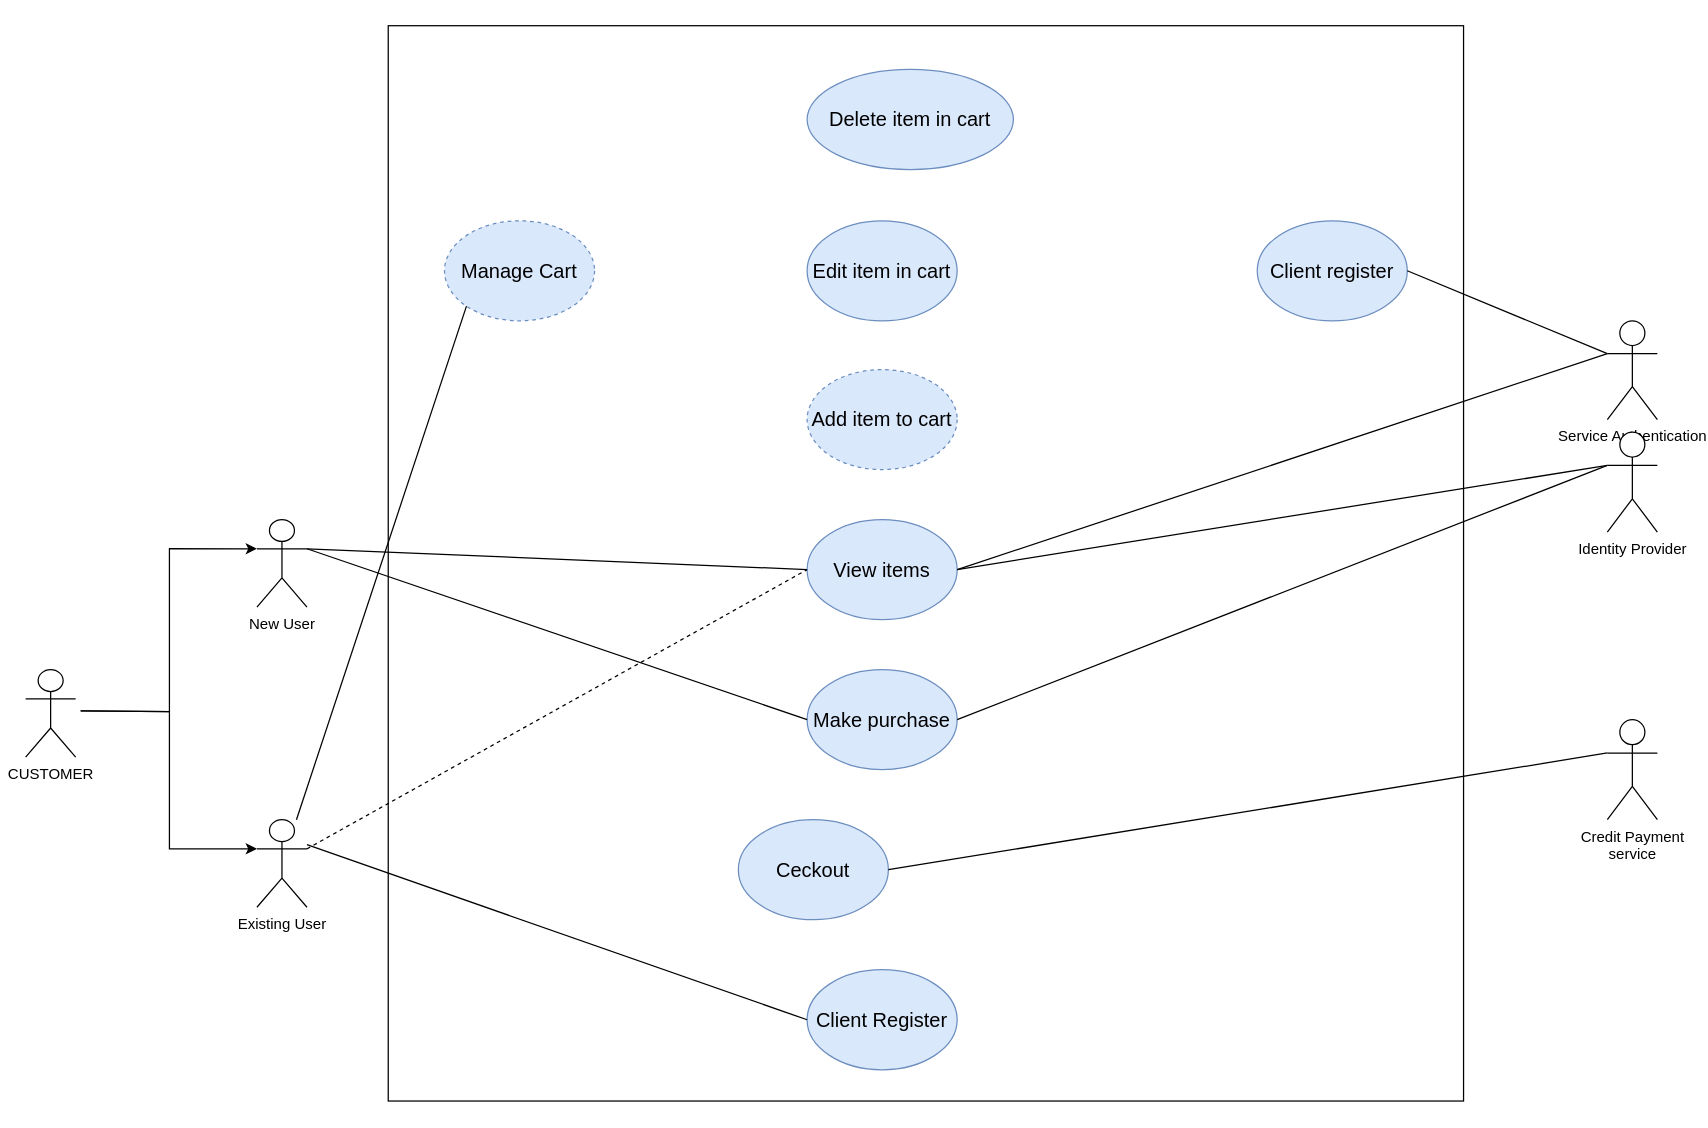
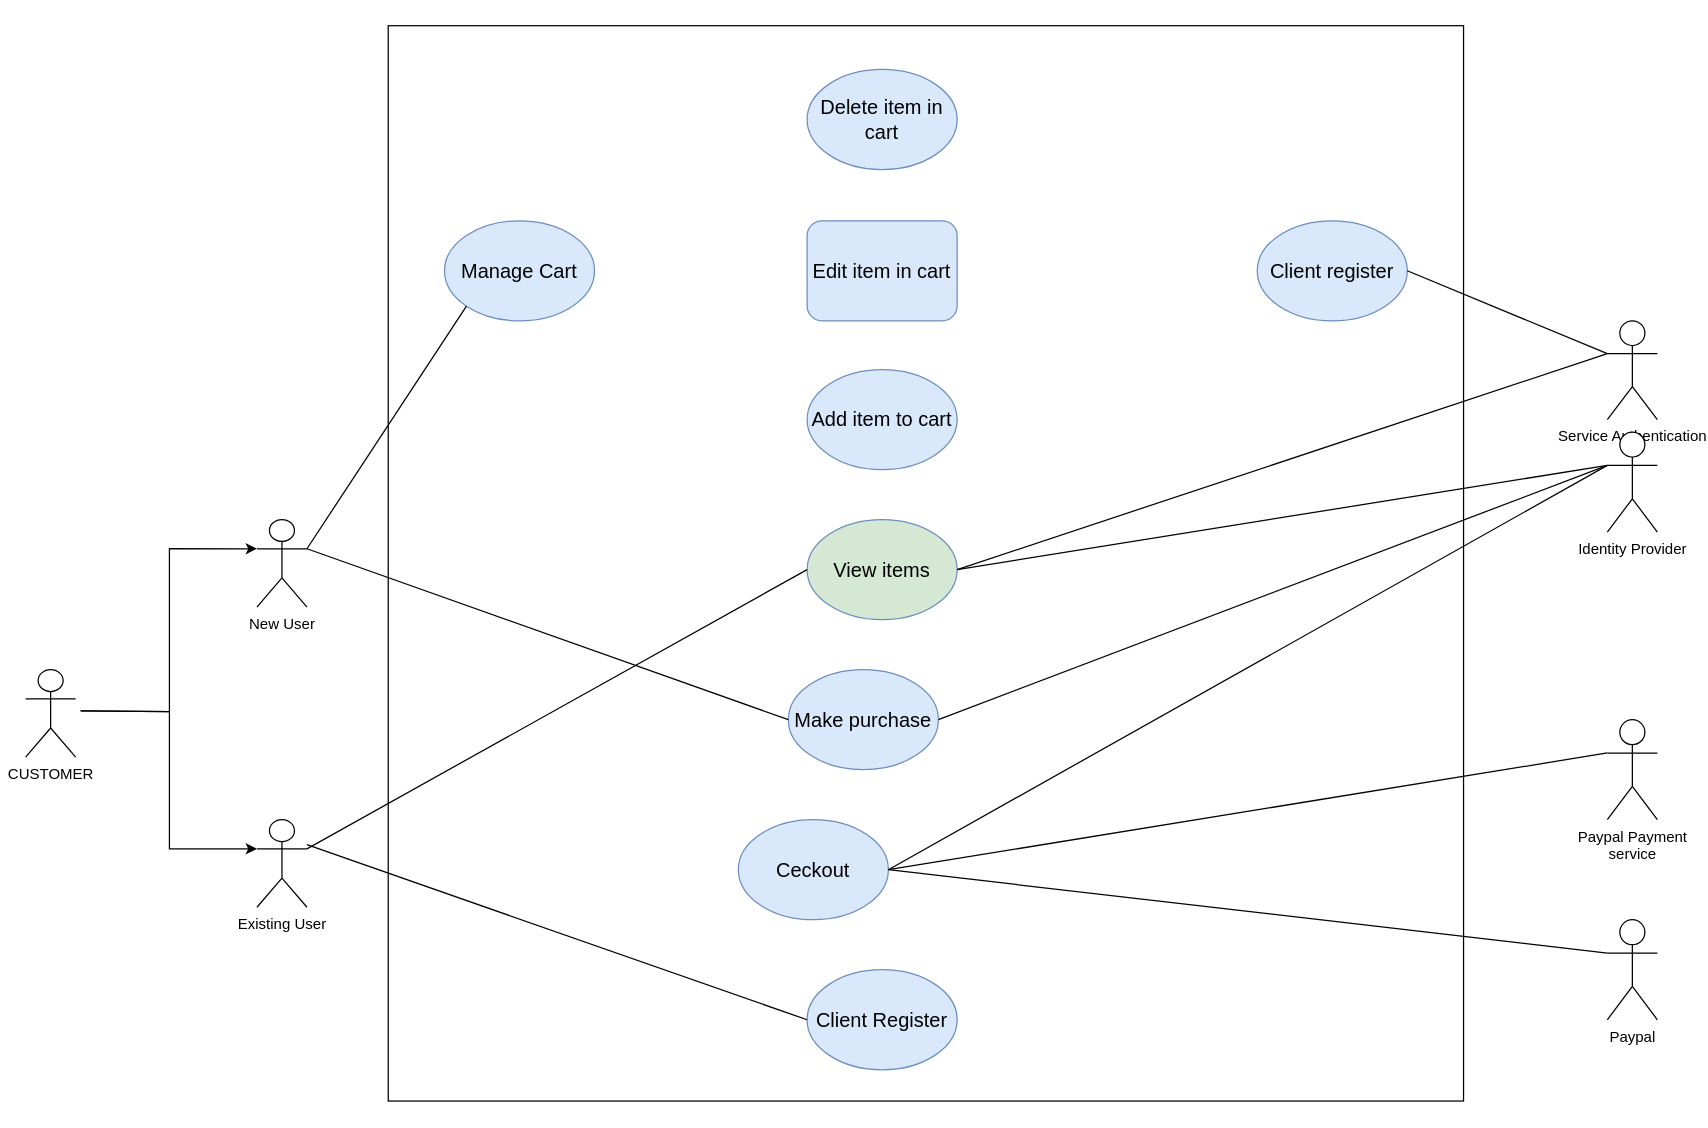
- <mxCell id="16" value="&lt;font style=&quot;font-size: 16px;&quot;&gt;Delete item in cart&lt;/font&gt;" style="ellipse;whiteSpace=wrap;html=1;fillColor=#dae8fc;strokeColor=#6c8ebf;" vertex="1" parent="1"><mxGeometry x="645" y="55" width="165" height="80" as="geometry" /></mxCell>
+ <mxCell id="16" value="&lt;font style=&quot;font-size: 16px;&quot;&gt;Delete item in cart&lt;/font&gt;" style="ellipse;whiteSpace=wrap;html=1;fillColor=#dae8fc;strokeColor=#6c8ebf;" vertex="1" parent="1"><mxGeometry x="645" y="55" width="120" height="80" as="geometry" /></mxCell>
- <mxCell id="17" value="&lt;font style=&quot;font-size: 16px;&quot;&gt;Manage Cart&lt;/font&gt;" style="ellipse;whiteSpace=wrap;html=1;fillColor=#dae8fc;strokeColor=#6c8ebf;dashed=1;" vertex="1" parent="1"><mxGeometry x="355" y="176" width="120" height="80" as="geometry" /></mxCell>
+ <mxCell id="17" value="&lt;font style=&quot;font-size: 16px;&quot;&gt;Manage Cart&lt;/font&gt;" style="ellipse;whiteSpace=wrap;html=1;fillColor=#dae8fc;strokeColor=#6c8ebf;" vertex="1" parent="1"><mxGeometry x="355" y="176" width="120" height="80" as="geometry" /></mxCell>
- <mxCell id="15" value="&lt;font style=&quot;font-size: 16px;&quot;&gt;Edit item in cart&lt;/font&gt;" style="ellipse;whiteSpace=wrap;html=1;fillColor=#dae8fc;strokeColor=#6c8ebf;" vertex="1" parent="1"><mxGeometry x="645" y="176" width="120" height="80" as="geometry" /></mxCell>
+ <mxCell id="15" value="&lt;font style=&quot;font-size: 16px;&quot;&gt;Edit item in cart&lt;/font&gt;" style="whiteSpace=wrap;html=1;fillColor=#dae8fc;strokeColor=#6c8ebf;rounded=1;" vertex="1" parent="1"><mxGeometry x="645" y="176" width="120" height="80" as="geometry" /></mxCell>
- <mxCell id="14" value="&lt;font style=&quot;font-size: 16px;&quot;&gt;Add item to cart&lt;/font&gt;" style="ellipse;whiteSpace=wrap;html=1;fillColor=#dae8fc;strokeColor=#6c8ebf;dashed=1;" vertex="1" parent="1"><mxGeometry x="645" y="295" width="120" height="80" as="geometry" /></mxCell>
+ <mxCell id="14" value="&lt;font style=&quot;font-size: 16px;&quot;&gt;Add item to cart&lt;/font&gt;" style="ellipse;whiteSpace=wrap;html=1;fillColor=#dae8fc;strokeColor=#6c8ebf;" vertex="1" parent="1"><mxGeometry x="645" y="295" width="120" height="80" as="geometry" /></mxCell>
- <mxCell id="22" value="" style="endArrow=none;html=1;rounded=0;exitX=1;exitY=0.333;exitDx=0;exitDy=0;exitPerimeter=0;entryX=0;entryY=0.5;entryDx=0;entryDy=0;" edge="1" parent="1" source="4" target="13"><mxGeometry width="50" height="50" relative="1" as="geometry"><mxPoint x="725" y="575" as="sourcePoint" /><mxPoint x="775" y="525" as="targetPoint" /></mxGeometry></mxCell>
- <mxCell id="21" value="" style="endArrow=none;html=1;rounded=0;exitX=0;exitY=1;exitDx=0;exitDy=0;" edge="1" parent="1" source="17" target="5"><mxGeometry width="50" height="50" relative="1" as="geometry"><mxPoint x="725" y="575" as="sourcePoint" /><mxPoint x="745" y="515" as="targetPoint" /></mxGeometry></mxCell>
+ <mxCell id="21" value="" style="endArrow=none;html=1;rounded=0;entryX=1;entryY=0.333;entryDx=0;entryDy=0;entryPerimeter=0;exitX=0;exitY=1;exitDx=0;exitDy=0;" edge="1" parent="1" source="17" target="4"><mxGeometry width="50" height="50" relative="1" as="geometry"><mxPoint x="725" y="575" as="sourcePoint" /><mxPoint x="745" y="515" as="targetPoint" /></mxGeometry></mxCell>
- <mxCell id="13" value="&lt;font style=&quot;font-size: 16px;&quot;&gt;View items&lt;/font&gt;" style="ellipse;whiteSpace=wrap;html=1;fillColor=#dae8fc;strokeColor=#6c8ebf;" vertex="1" parent="1"><mxGeometry x="645" y="415" width="120" height="80" as="geometry" /></mxCell>
+ <mxCell id="13" value="&lt;font style=&quot;font-size: 16px;&quot;&gt;View items&lt;/font&gt;" style="ellipse;whiteSpace=wrap;html=1;fillColor=#d5e8d4;strokeColor=#6c8ebf;" vertex="1" parent="1"><mxGeometry x="645" y="415" width="120" height="80" as="geometry" /></mxCell>
+ <mxCell id="30" value="" style="endArrow=none;html=1;rounded=0;exitX=1;exitY=0.5;exitDx=0;exitDy=0;entryX=0;entryY=0.333;entryDx=0;entryDy=0;entryPerimeter=0;" edge="1" parent="1" source="11" target="7"><mxGeometry width="50" height="50" relative="1" as="geometry"><mxPoint x="795" y="615" as="sourcePoint" /><mxPoint x="1275" y="565" as="targetPoint" /></mxGeometry></mxCell>
- <mxCell id="24" value="" style="endArrow=none;html=1;rounded=0;exitX=1;exitY=0.333;exitDx=0;exitDy=0;exitPerimeter=0;entryX=0;entryY=0.5;entryDx=0;entryDy=0;dashed=1;" edge="1" parent="1" source="5" target="13"><mxGeometry width="50" height="50" relative="1" as="geometry"><mxPoint x="265" y="458" as="sourcePoint" /><mxPoint x="655" y="585" as="targetPoint" /></mxGeometry></mxCell>
+ <mxCell id="24" value="" style="endArrow=none;html=1;rounded=0;exitX=1;exitY=0.333;exitDx=0;exitDy=0;exitPerimeter=0;entryX=0;entryY=0.5;entryDx=0;entryDy=0;" edge="1" parent="1" source="5" target="13"><mxGeometry width="50" height="50" relative="1" as="geometry"><mxPoint x="265" y="458" as="sourcePoint" /><mxPoint x="655" y="585" as="targetPoint" /></mxGeometry></mxCell>
- <mxCell id="9" value="&lt;font style=&quot;font-size: 16px;&quot;&gt;Make purchase&lt;/font&gt;" style="ellipse;whiteSpace=wrap;html=1;fillColor=#dae8fc;strokeColor=#6c8ebf;" vertex="1" parent="1"><mxGeometry x="645" y="535" width="120" height="80" as="geometry" /></mxCell>
+ <mxCell id="9" value="&lt;font style=&quot;font-size: 16px;&quot;&gt;Make purchase&lt;/font&gt;" style="ellipse;whiteSpace=wrap;html=1;fillColor=#dae8fc;strokeColor=#6c8ebf;" vertex="1" parent="1"><mxGeometry x="630" y="535" width="120" height="80" as="geometry" /></mxCell>
- <mxCell id="8" value="Credit Payment&lt;div&gt;service&lt;/div&gt;" style="shape=umlActor;verticalLabelPosition=bottom;verticalAlign=top;html=1;outlineConnect=0;" vertex="1" parent="1"><mxGeometry x="1285" y="575" width="40" height="80" as="geometry" /></mxCell>
+ <mxCell id="8" value="Paypal Payment&lt;div&gt;service&lt;/div&gt;" style="shape=umlActor;verticalLabelPosition=bottom;verticalAlign=top;html=1;outlineConnect=0;" vertex="1" parent="1"><mxGeometry x="1285" y="575" width="40" height="80" as="geometry" /></mxCell>
+ <mxCell id="32" value="" style="endArrow=none;html=1;rounded=0;entryX=0;entryY=0.333;entryDx=0;entryDy=0;entryPerimeter=0;exitX=1;exitY=0.5;exitDx=0;exitDy=0;" edge="1" parent="1" source="11" target="6"><mxGeometry width="50" height="50" relative="1" as="geometry"><mxPoint x="795" y="725" as="sourcePoint" /><mxPoint x="1155" y="822" as="targetPoint" /></mxGeometry></mxCell>
+ <mxCell id="6" value="Paypal" style="shape=umlActor;verticalLabelPosition=bottom;verticalAlign=top;html=1;outlineConnect=0;" vertex="1" parent="1"><mxGeometry x="1285" y="735" width="40" height="80" as="geometry" /></mxCell>
